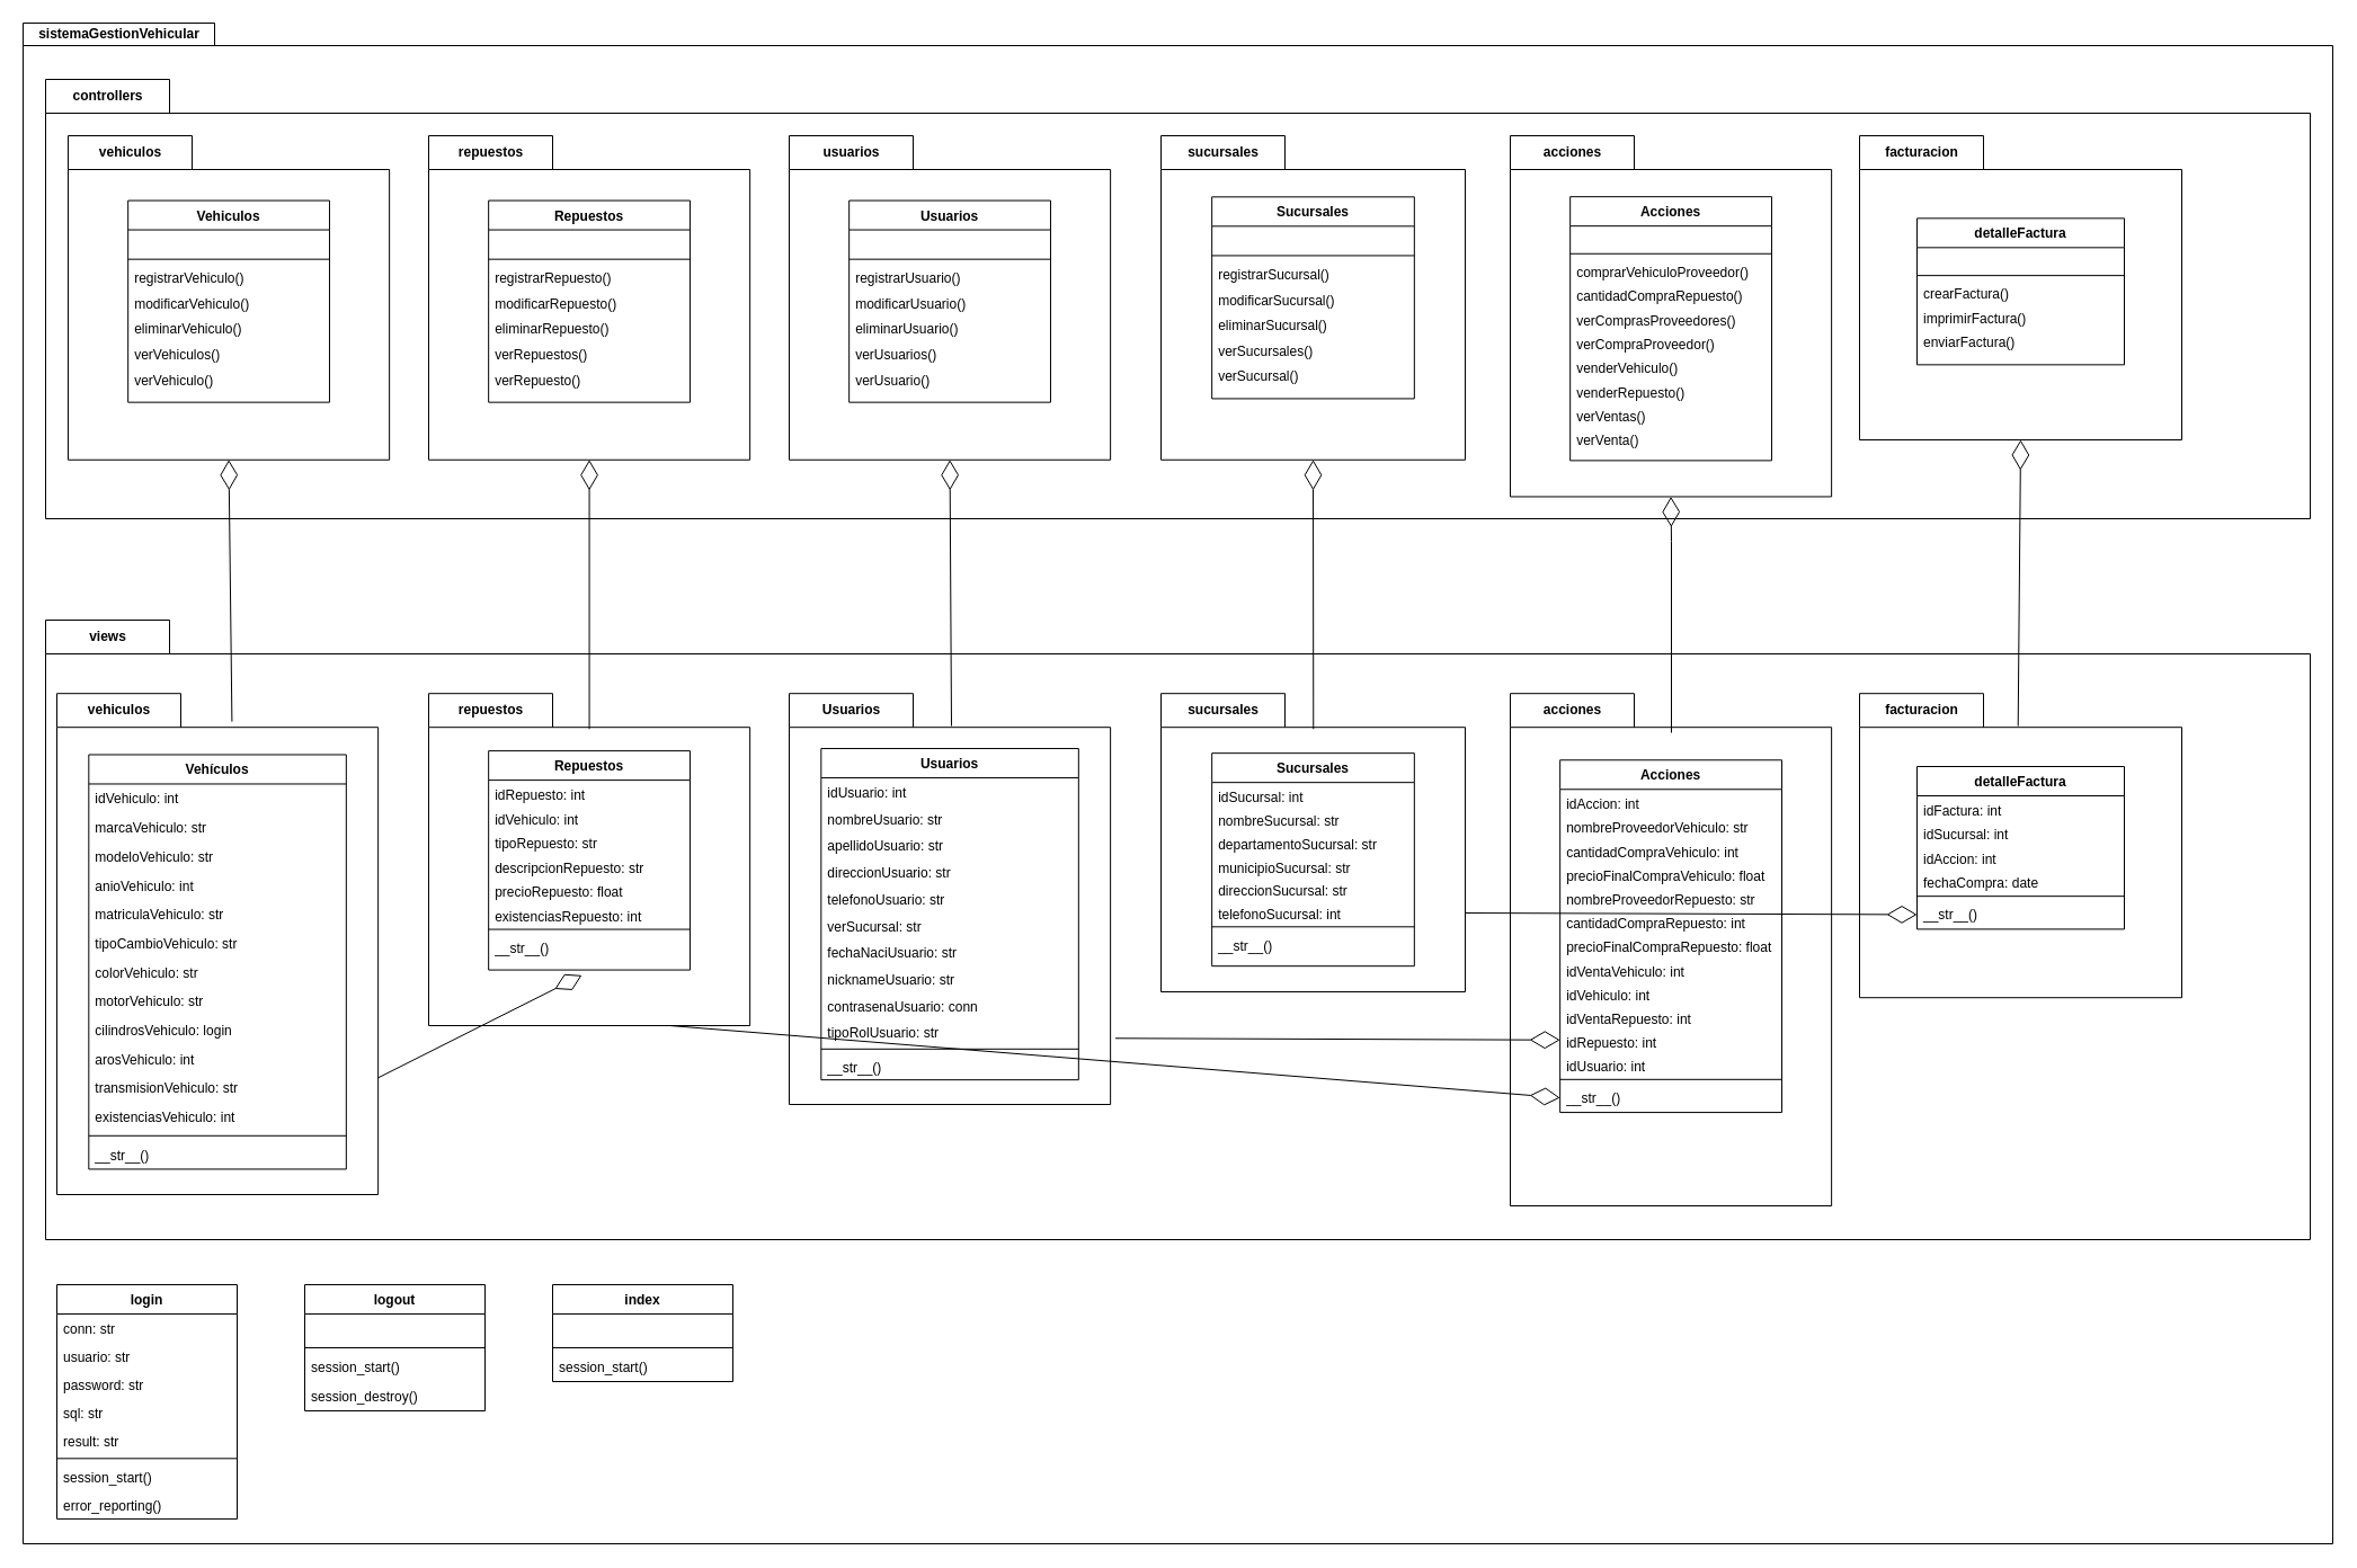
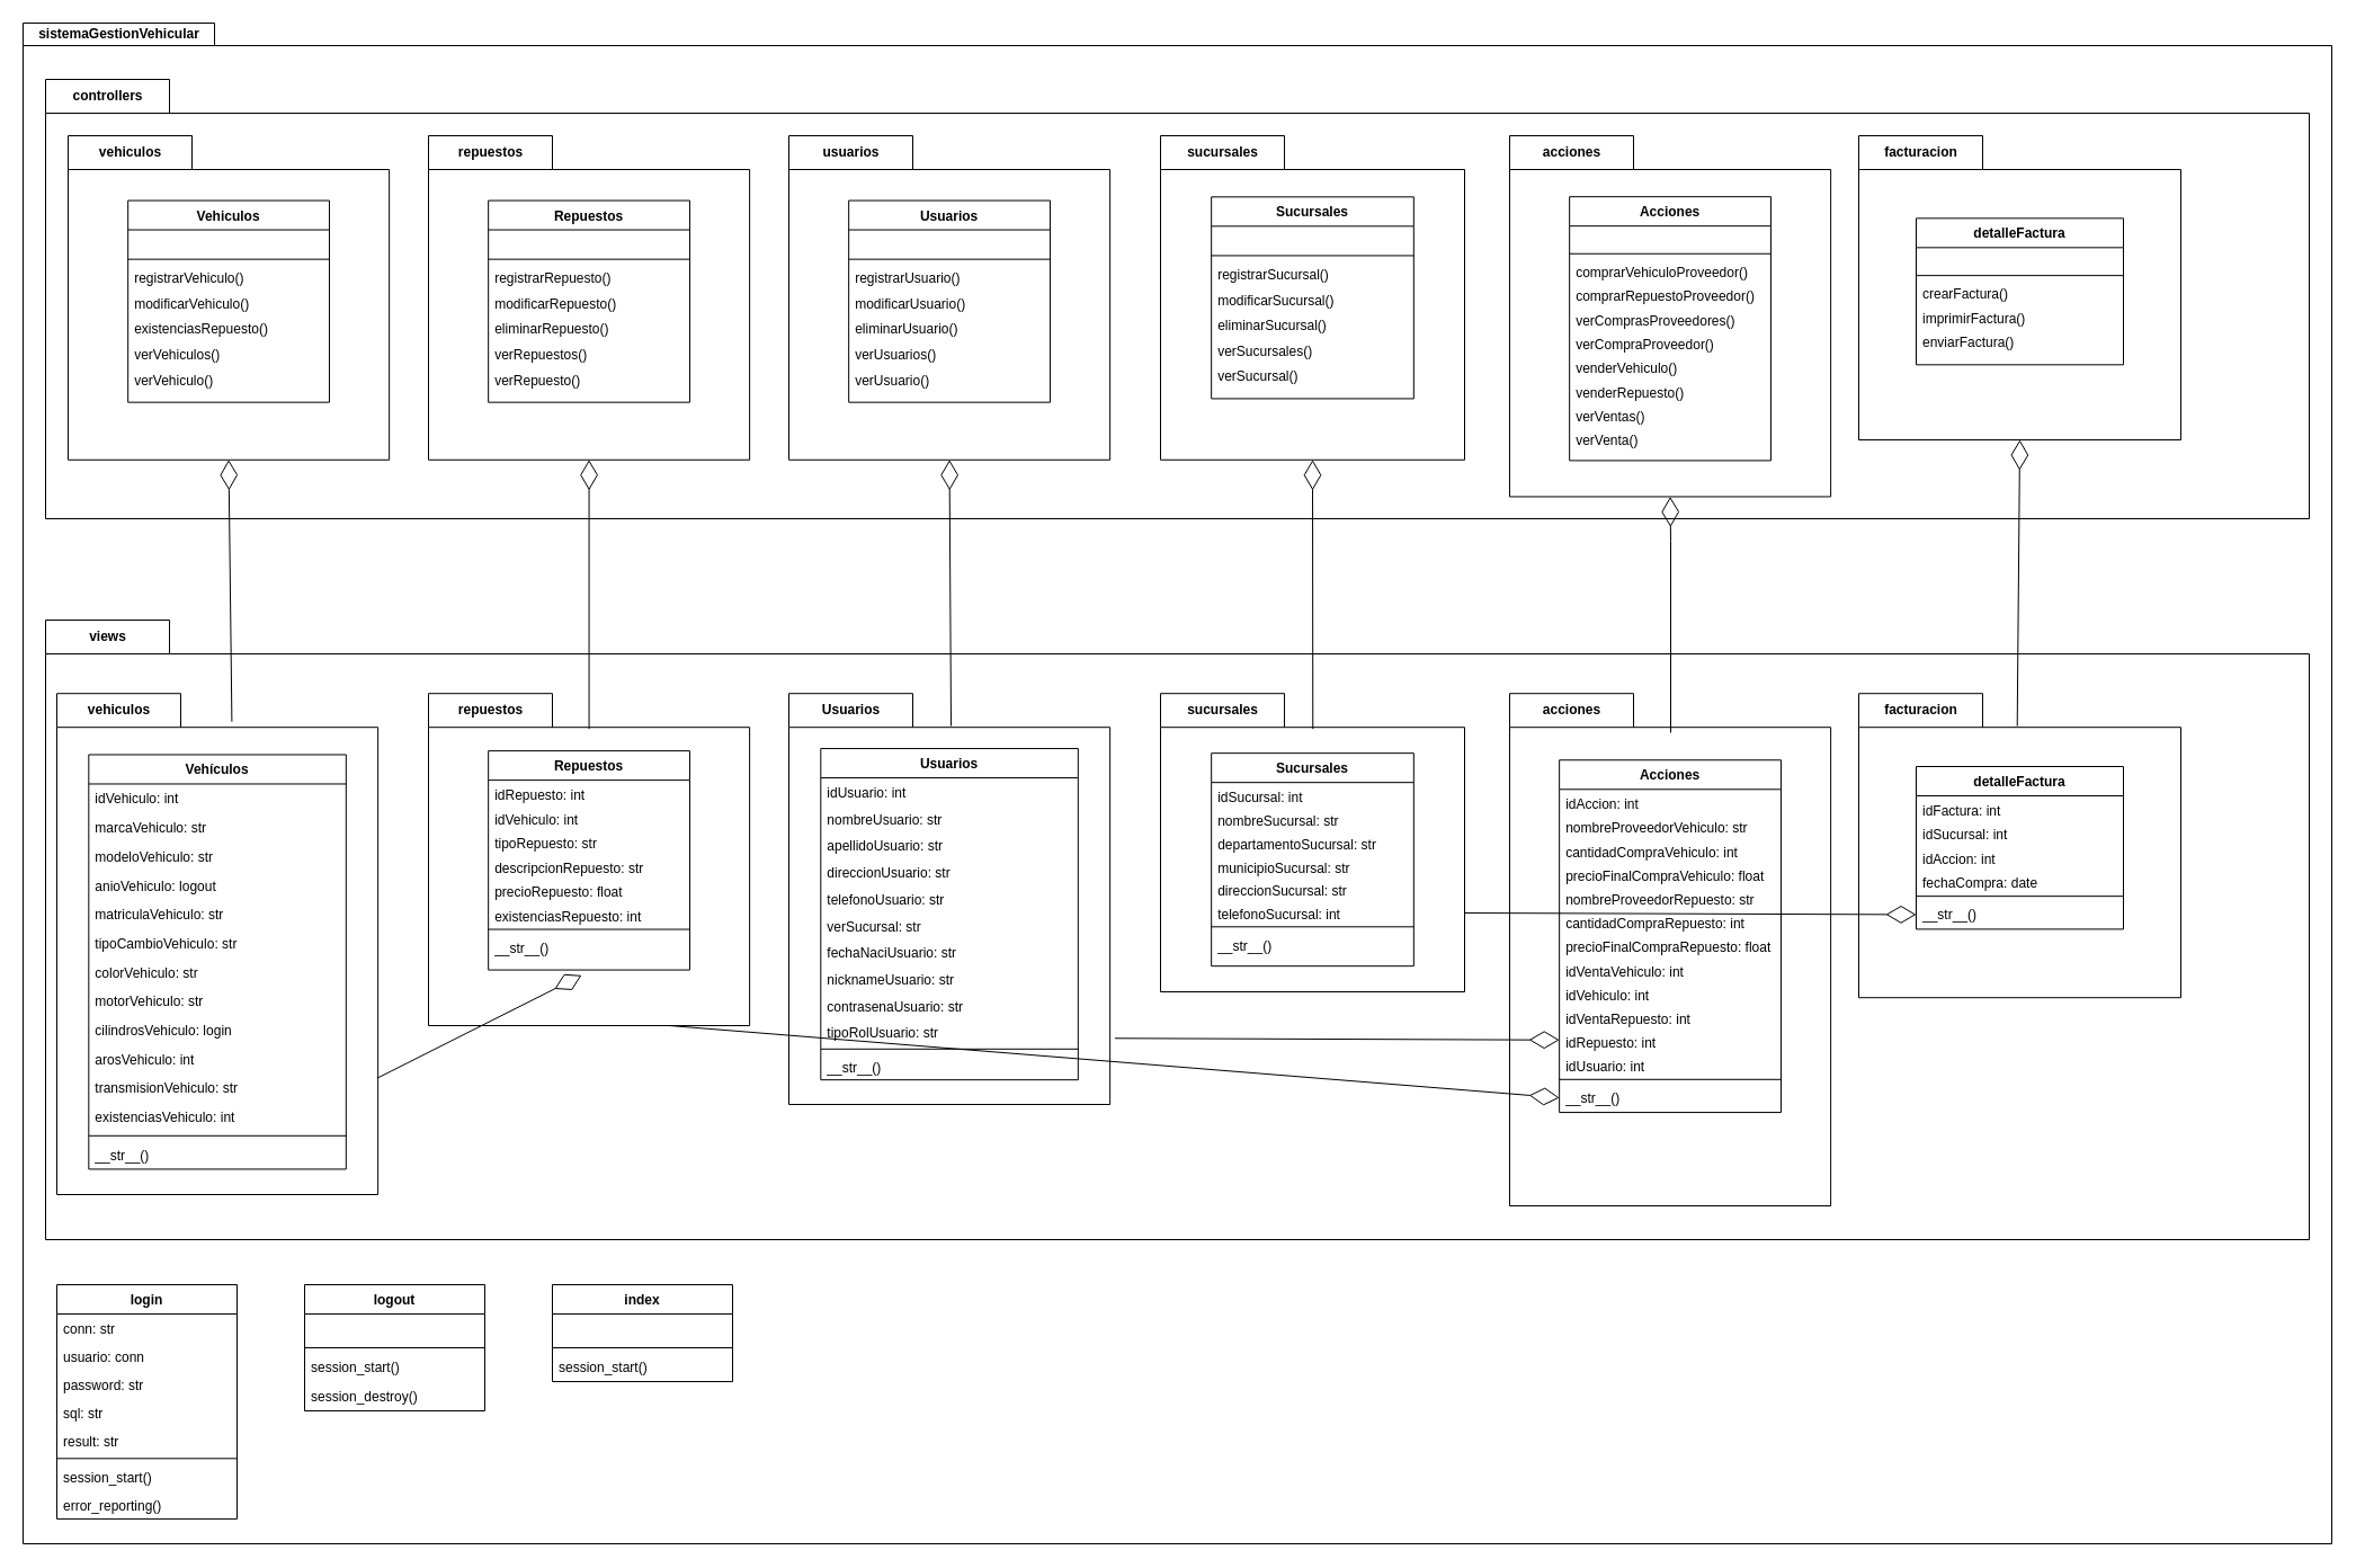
- <mxCell id="70" value="cantidadCompraRepuesto()" style="text;strokeColor=none;fillColor=none;align=left;verticalAlign=top;spacingLeft=4;spacingRight=4;overflow=hidden;rotatable=0;points=[[0,0.5],[1,0.5]];portConstraint=eastwest;" vertex="1" parent="66"><mxGeometry y="75.15" width="178.81" height="21.298" as="geometry" /></mxCell>
+ <mxCell id="70" value="comprarRepuestoProveedor()" style="text;strokeColor=none;fillColor=none;align=left;verticalAlign=top;spacingLeft=4;spacingRight=4;overflow=hidden;rotatable=0;points=[[0,0.5],[1,0.5]];portConstraint=eastwest;" vertex="1" parent="66"><mxGeometry y="75.15" width="178.81" height="21.298" as="geometry" /></mxCell>
- <mxCell id="31" value="eliminarVehiculo()" style="text;strokeColor=none;fillColor=none;align=left;verticalAlign=top;spacingLeft=4;spacingRight=4;overflow=hidden;rotatable=0;points=[[0,0.5],[1,0.5]];portConstraint=eastwest;" vertex="1" parent="26"><mxGeometry y="100.845" width="178.81" height="22.628" as="geometry" /></mxCell>
+ <mxCell id="31" value="existenciasRepuesto()" style="text;strokeColor=none;fillColor=none;align=left;verticalAlign=top;spacingLeft=4;spacingRight=4;overflow=hidden;rotatable=0;points=[[0,0.5],[1,0.5]];portConstraint=eastwest;" vertex="1" parent="26"><mxGeometry y="100.845" width="178.81" height="22.628" as="geometry" /></mxCell>
- <mxCell id="119" value="anioVehiculo: int" style="text;strokeColor=none;fillColor=none;align=left;verticalAlign=top;spacingLeft=4;spacingRight=4;overflow=hidden;rotatable=0;points=[[0,0.5],[1,0.5]];portConstraint=eastwest;" vertex="1" parent="115"><mxGeometry y="103.089" width="228.51" height="25.696" as="geometry" /></mxCell>
+ <mxCell id="119" value="anioVehiculo: logout" style="text;strokeColor=none;fillColor=none;align=left;verticalAlign=top;spacingLeft=4;spacingRight=4;overflow=hidden;rotatable=0;points=[[0,0.5],[1,0.5]];portConstraint=eastwest;" vertex="1" parent="115"><mxGeometry y="103.089" width="228.51" height="25.696" as="geometry" /></mxCell>
- <mxCell id="109" value="contrasenaUsuario: conn" style="text;strokeColor=none;fillColor=none;align=left;verticalAlign=top;spacingLeft=4;spacingRight=4;overflow=hidden;rotatable=0;points=[[0,0.5],[1,0.5]];portConstraint=eastwest;" vertex="1" parent="100"><mxGeometry y="215.701" width="228.51" height="23.713" as="geometry" /></mxCell>
+ <mxCell id="109" value="contrasenaUsuario: str" style="text;strokeColor=none;fillColor=none;align=left;verticalAlign=top;spacingLeft=4;spacingRight=4;overflow=hidden;rotatable=0;points=[[0,0.5],[1,0.5]];portConstraint=eastwest;" vertex="1" parent="100"><mxGeometry y="215.701" width="228.51" height="23.713" as="geometry" /></mxCell>
- <mxCell id="6" value="usuario: str" style="text;strokeColor=none;fillColor=none;align=left;verticalAlign=top;spacingLeft=4;spacingRight=4;overflow=hidden;rotatable=0;points=[[0,0.5],[1,0.5]];portConstraint=eastwest;" parent="4" vertex="1"><mxGeometry y="50.898" width="160" height="24.898" as="geometry" /></mxCell>
+ <mxCell id="6" value="usuario: conn" style="text;strokeColor=none;fillColor=none;align=left;verticalAlign=top;spacingLeft=4;spacingRight=4;overflow=hidden;rotatable=0;points=[[0,0.5],[1,0.5]];portConstraint=eastwest;" parent="4" vertex="1"><mxGeometry y="50.898" width="160" height="24.898" as="geometry" /></mxCell>
